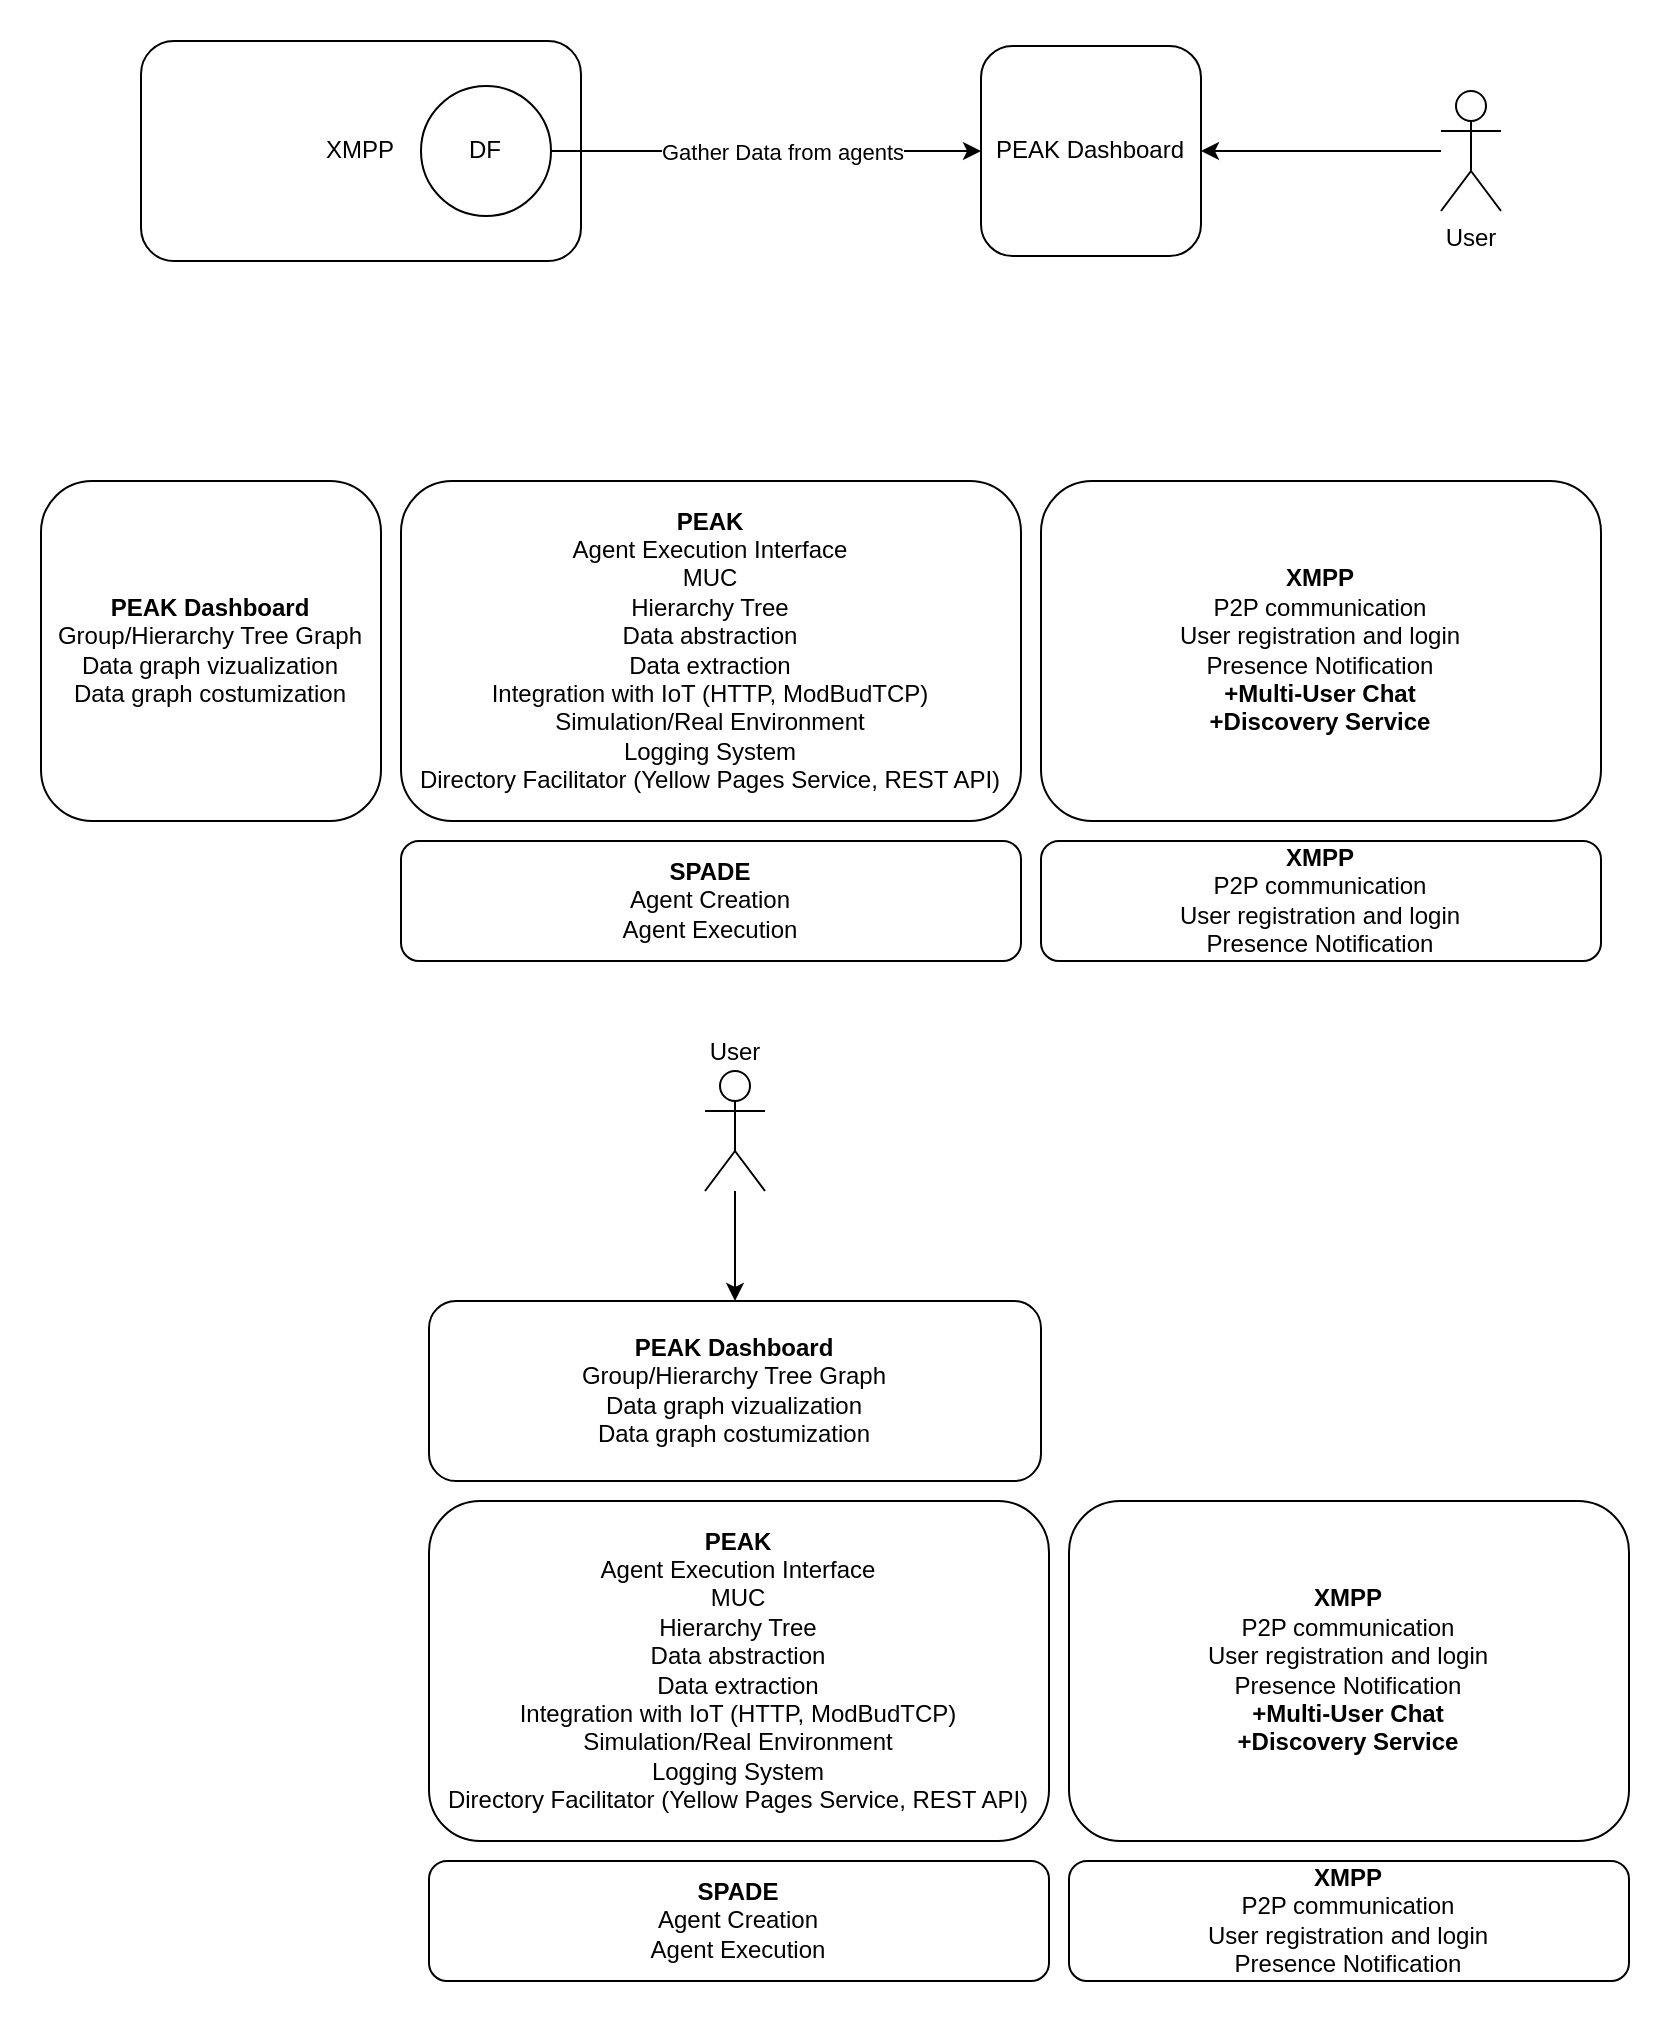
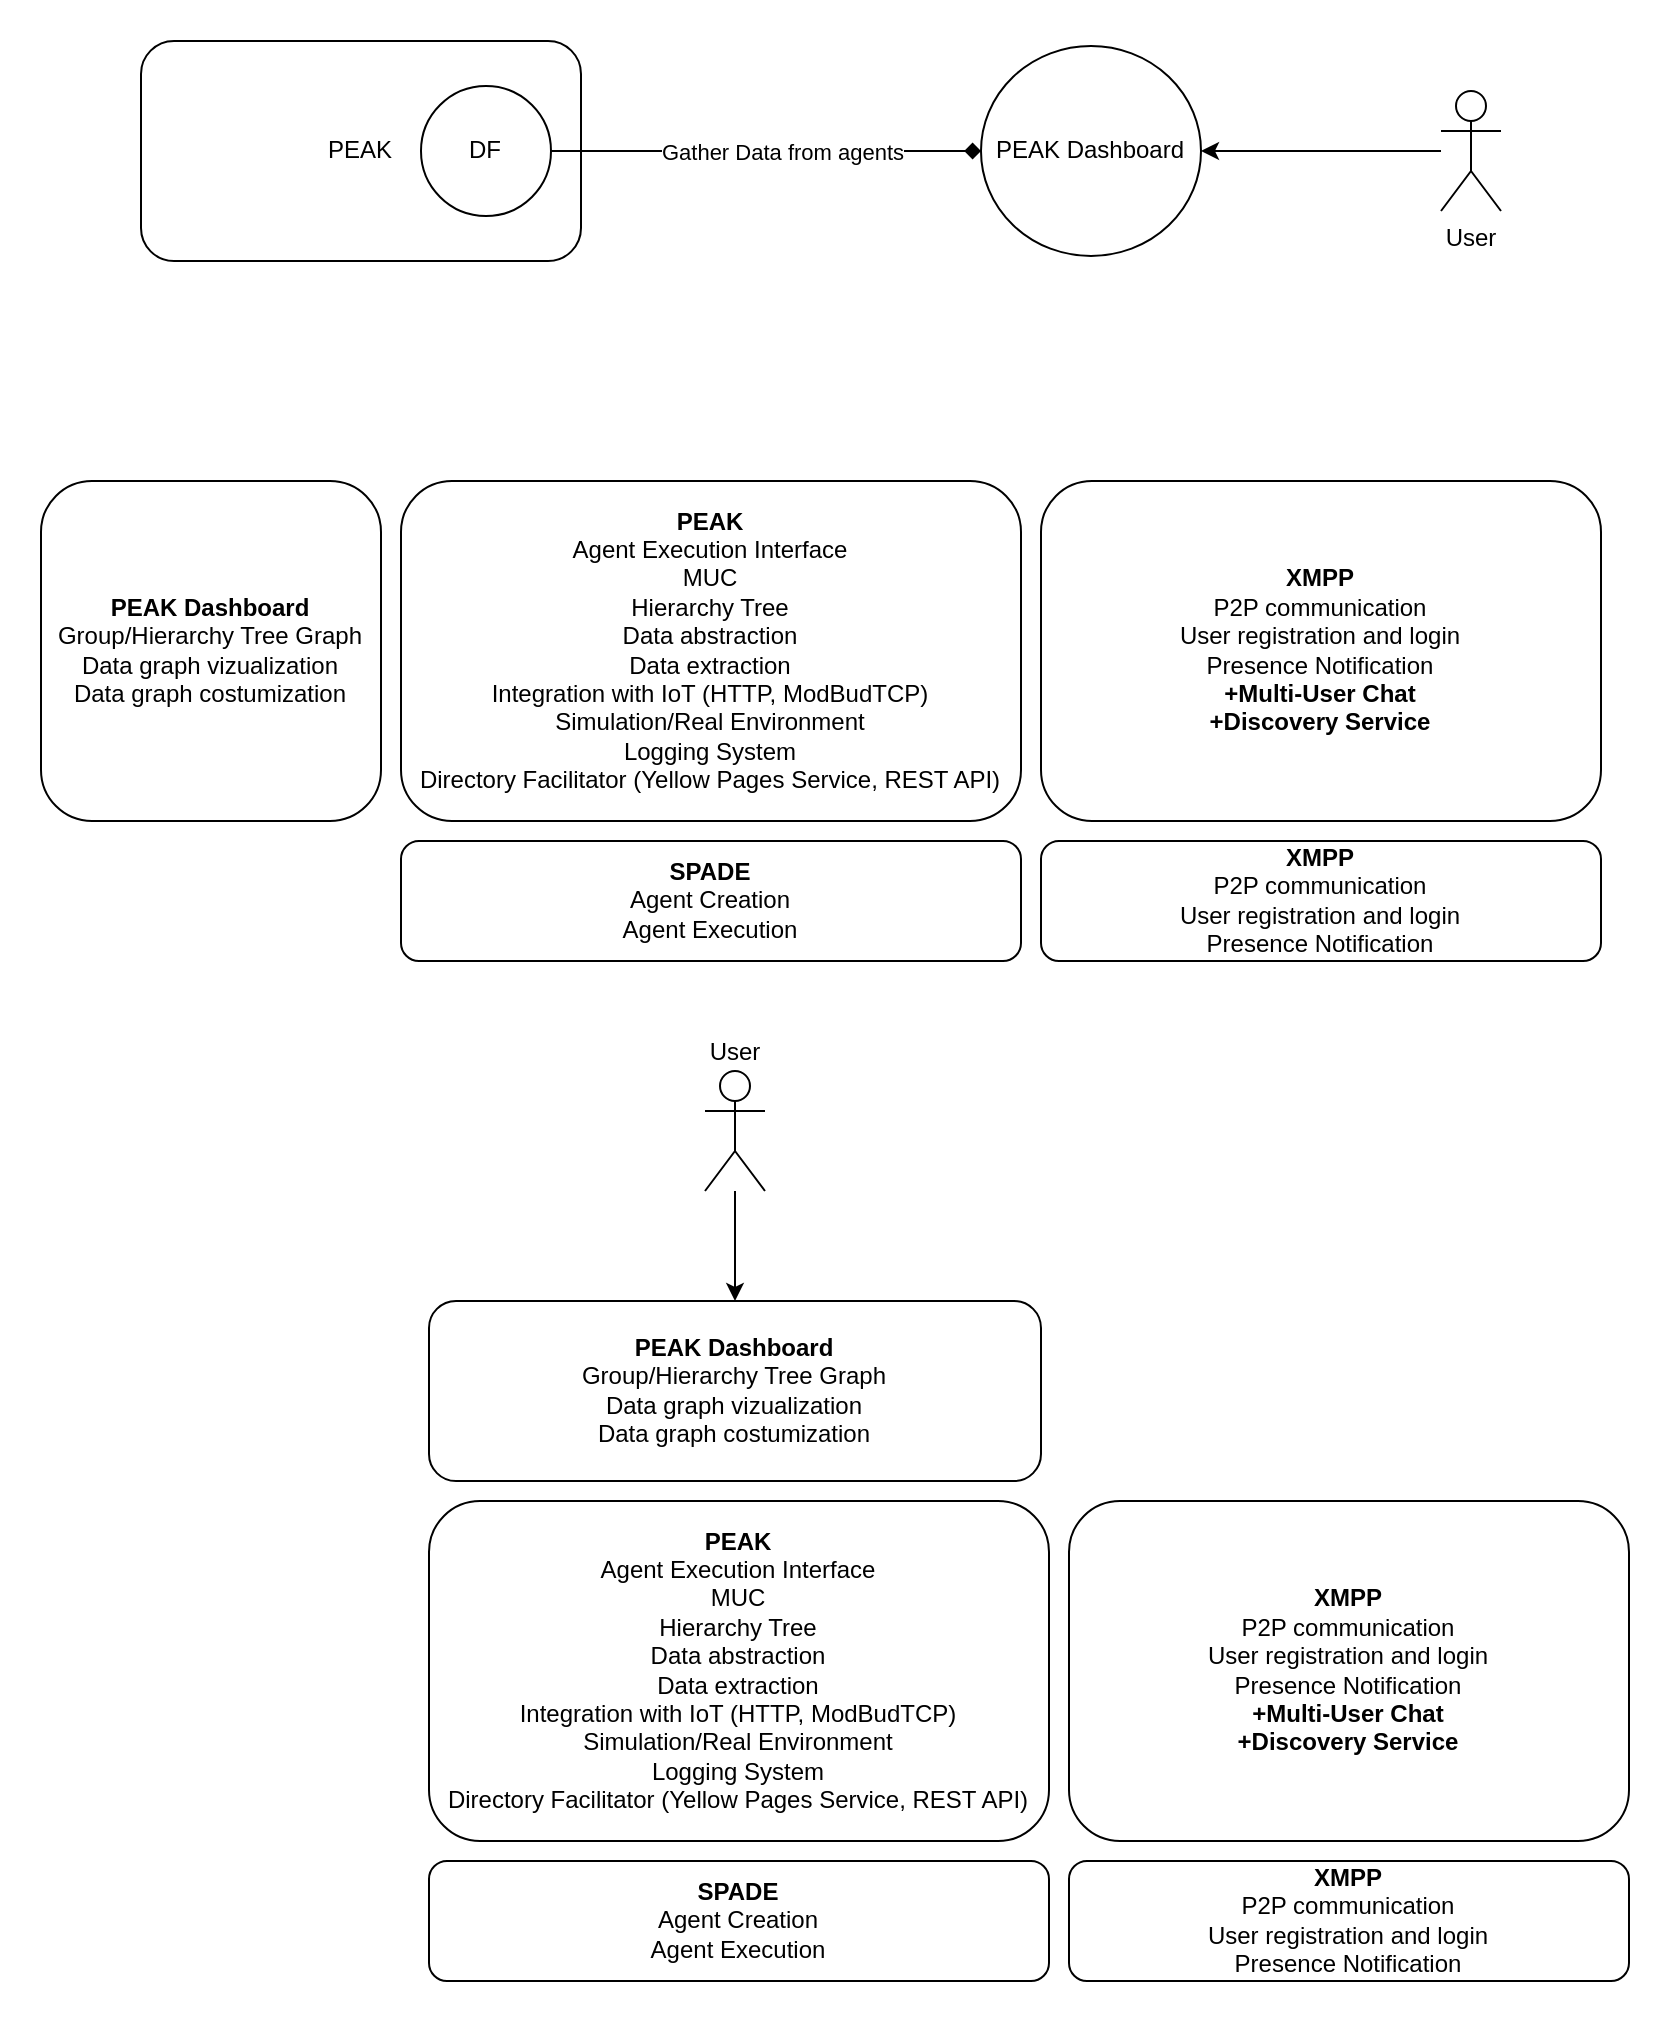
- <mxCell id="6" value="XMPP" style="rounded=1;whiteSpace=wrap;html=1;" vertex="1" parent="1"><mxGeometry x="70" y="20" width="220" height="110" as="geometry" /></mxCell>
+ <mxCell id="6" value="PEAK" style="rounded=1;whiteSpace=wrap;html=1;" vertex="1" parent="1"><mxGeometry x="70" y="20" width="220" height="110" as="geometry" /></mxCell>
- <mxCell id="7" style="edgeStyle=orthogonalEdgeStyle;rounded=0;orthogonalLoop=1;jettySize=auto;html=1;entryX=0;entryY=0.5;entryDx=0;entryDy=0;" edge="1" parent="1" source="9" target="10"><mxGeometry relative="1" as="geometry" /></mxCell>
+ <mxCell id="7" style="edgeStyle=orthogonalEdgeStyle;rounded=0;orthogonalLoop=1;jettySize=auto;html=1;entryX=0;entryY=0.5;entryDx=0;entryDy=0;endArrow=diamond;" edge="1" parent="1" source="9" target="10"><mxGeometry relative="1" as="geometry" /></mxCell>
- <mxCell id="10" value="PEAK Dashboard" style="rounded=1;whiteSpace=wrap;html=1;" vertex="1" parent="1"><mxGeometry x="490" y="22.5" width="110" height="105" as="geometry" /></mxCell>
+ <mxCell id="10" value="PEAK Dashboard" style="ellipse;whiteSpace=wrap;html=1;" vertex="1" parent="1"><mxGeometry x="490" y="22.5" width="110" height="105" as="geometry" /></mxCell>
